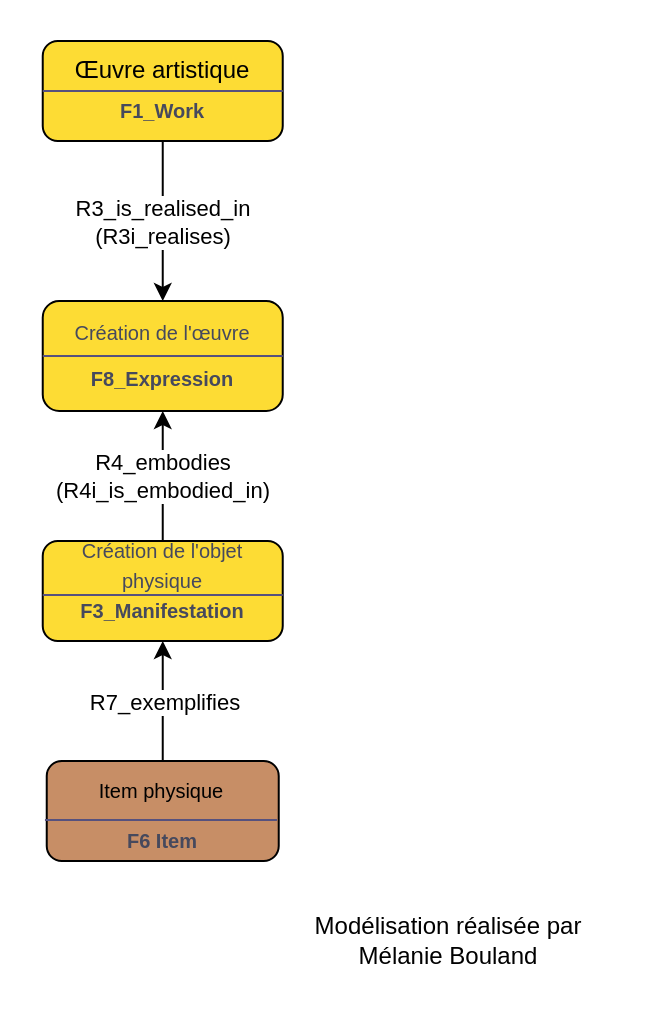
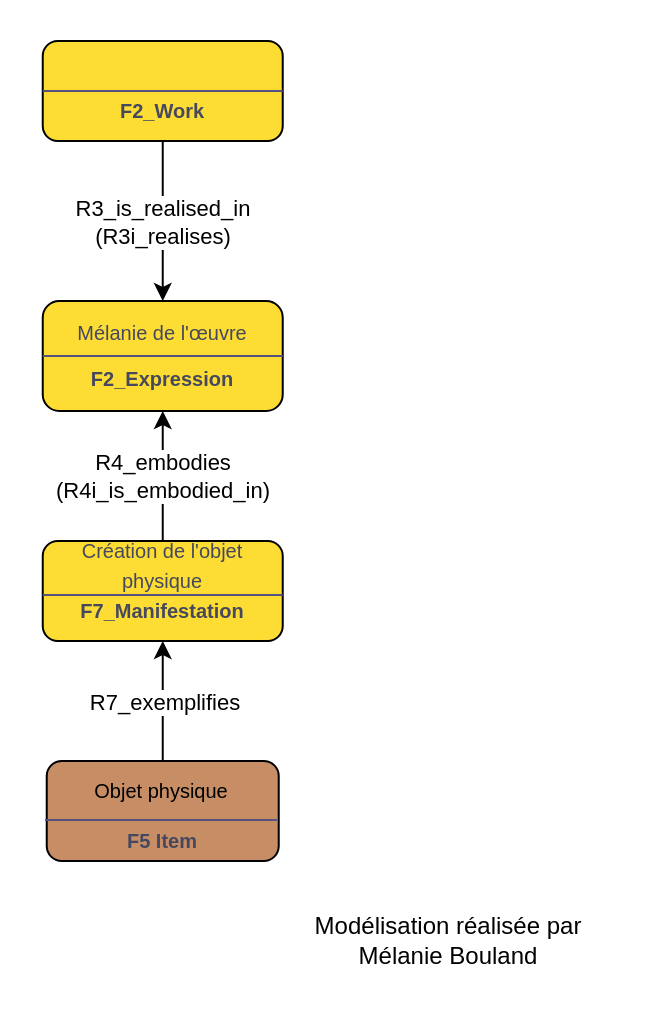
- <mxCell id="27" value="&lt;font color=&quot;#000000&quot;&gt;Œuvre artistique&lt;/font&gt;" style="text;html=1;align=center;verticalAlign=middle;whiteSpace=wrap;rounded=0;fontColor=#46495D;" vertex="1" parent="23"><mxGeometry x="10" y="4.167" width="100" height="20.833" as="geometry" /></mxCell>
- <mxCell id="25" value="&lt;font style=&quot;font-size: 10px;&quot;&gt;&lt;b&gt;F1_Work&lt;/b&gt;&lt;/font&gt;" style="text;html=1;align=center;verticalAlign=middle;whiteSpace=wrap;rounded=0;fontColor=#46495D;" vertex="1" parent="23"><mxGeometry x="30" y="25" width="60" height="20.833" as="geometry" /></mxCell>
+ <mxCell id="25" value="&lt;font style=&quot;font-size: 10px;&quot;&gt;&lt;b&gt;F2_Work&lt;/b&gt;&lt;/font&gt;" style="text;html=1;align=center;verticalAlign=middle;whiteSpace=wrap;rounded=0;fontColor=#46495D;" vertex="1" parent="23"><mxGeometry x="30" y="25" width="60" height="20.833" as="geometry" /></mxCell>
- <mxCell id="15" value="&lt;span style=&quot;font-size: 10px;&quot;&gt;Création de l'œuvre&lt;/span&gt;" style="text;html=1;align=center;verticalAlign=middle;whiteSpace=wrap;rounded=0;fontColor=#46495D;" vertex="1" parent="11"><mxGeometry x="10" y="4.58" width="100" height="22.92" as="geometry" /></mxCell>
+ <mxCell id="15" value="&lt;span style=&quot;font-size: 10px;&quot;&gt;Mélanie de l'œuvre&lt;/span&gt;" style="text;html=1;align=center;verticalAlign=middle;whiteSpace=wrap;rounded=0;fontColor=#46495D;" vertex="1" parent="11"><mxGeometry x="10" y="4.58" width="100" height="22.92" as="geometry" /></mxCell>
- <mxCell id="13" value="&lt;span style=&quot;font-size: 10px;&quot;&gt;&lt;b&gt;F8_Expression&lt;/b&gt;&lt;/span&gt;" style="text;html=1;align=center;verticalAlign=middle;whiteSpace=wrap;rounded=0;fontColor=#46495D;" vertex="1" parent="11"><mxGeometry x="30" y="27.5" width="60" height="22.917" as="geometry" /></mxCell>
+ <mxCell id="13" value="&lt;span style=&quot;font-size: 10px;&quot;&gt;&lt;b&gt;F2_Expression&lt;/b&gt;&lt;/span&gt;" style="text;html=1;align=center;verticalAlign=middle;whiteSpace=wrap;rounded=0;fontColor=#46495D;" vertex="1" parent="11"><mxGeometry x="30" y="27.5" width="60" height="22.917" as="geometry" /></mxCell>
- <mxCell id="18" value="&lt;font style=&quot;font-size: 10px;&quot;&gt;&lt;b&gt;F3_Manifestation&lt;/b&gt;&lt;/font&gt;" style="text;html=1;align=center;verticalAlign=middle;whiteSpace=wrap;rounded=0;fontColor=#46495D;" vertex="1" parent="16"><mxGeometry x="30" y="25" width="60" height="20.833" as="geometry" /></mxCell>
+ <mxCell id="18" value="&lt;font style=&quot;font-size: 10px;&quot;&gt;&lt;b&gt;F7_Manifestation&lt;/b&gt;&lt;/font&gt;" style="text;html=1;align=center;verticalAlign=middle;whiteSpace=wrap;rounded=0;fontColor=#46495D;" vertex="1" parent="16"><mxGeometry x="30" y="25" width="60" height="20.833" as="geometry" /></mxCell>
- <mxCell id="10" value="&lt;font style=&quot;font-size: 10px;&quot;&gt;Item physique&lt;/font&gt;" style="text;html=1;align=center;verticalAlign=middle;whiteSpace=wrap;rounded=0;" vertex="1" parent="6"><mxGeometry x="21.846" width="71.385" height="30" as="geometry" /></mxCell>
+ <mxCell id="10" value="&lt;font style=&quot;font-size: 10px;&quot;&gt;Objet physique&lt;/font&gt;" style="text;html=1;align=center;verticalAlign=middle;whiteSpace=wrap;rounded=0;" vertex="1" parent="6"><mxGeometry x="21.846" width="71.385" height="30" as="geometry" /></mxCell>
- <mxCell id="8" value="&lt;font style=&quot;font-size: 10px;&quot;&gt;&lt;b&gt;F6 Item&lt;/b&gt;&lt;/font&gt;" style="text;html=1;align=center;verticalAlign=middle;whiteSpace=wrap;rounded=0;fontColor=#46495D;" vertex="1" parent="6"><mxGeometry x="9.462" y="29.31" width="98.154" height="20.69" as="geometry" /></mxCell>
+ <mxCell id="8" value="&lt;font style=&quot;font-size: 10px;&quot;&gt;&lt;b&gt;F5 Item&lt;/b&gt;&lt;/font&gt;" style="text;html=1;align=center;verticalAlign=middle;whiteSpace=wrap;rounded=0;fontColor=#46495D;" vertex="1" parent="6"><mxGeometry x="9.462" y="29.31" width="98.154" height="20.69" as="geometry" /></mxCell>
